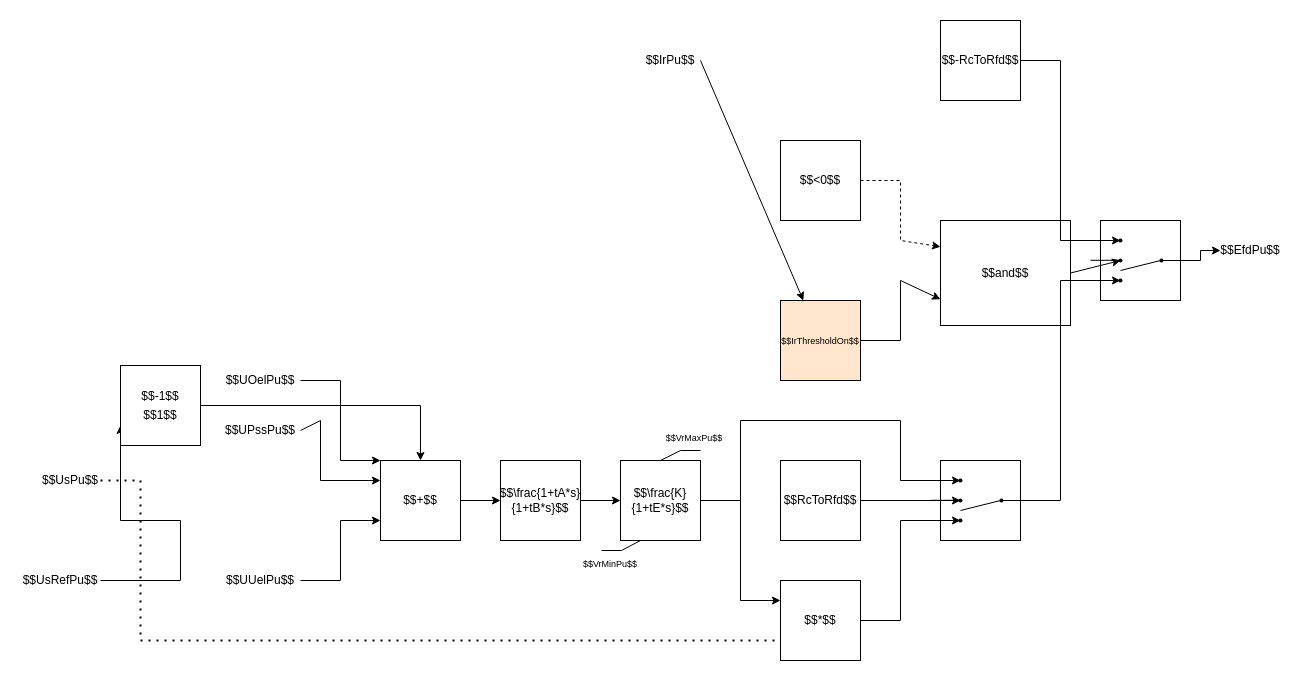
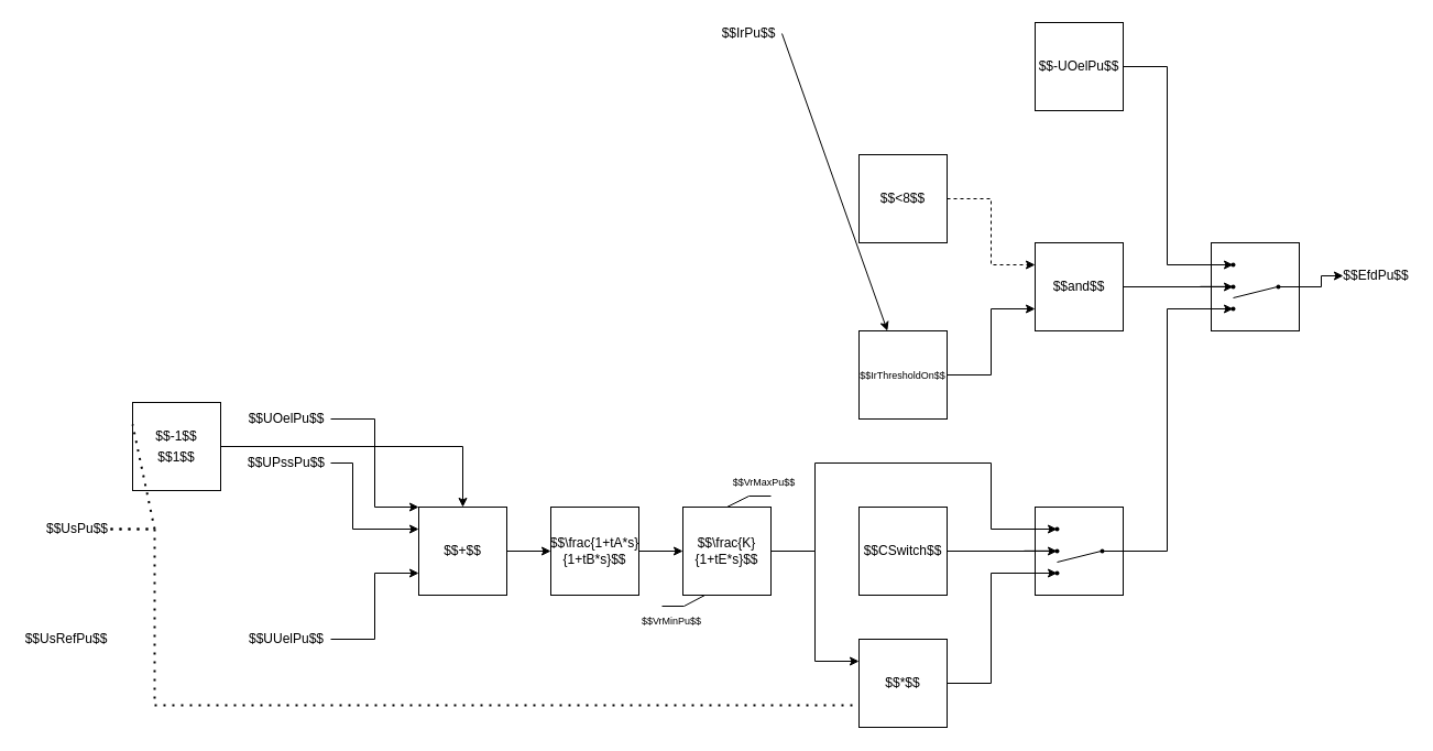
- <mxCell id="67" value="$$IrPu$$" style="text;strokeColor=none;align=center;fillColor=none;html=1;verticalAlign=middle;whiteSpace=wrap;rounded=0;" vertex="1" parent="1"><mxGeometry x="640" y="45" width="60" height="30" as="geometry" /></mxCell>
+ <mxCell id="67" value="$$IrPu$$" style="text;strokeColor=none;align=center;fillColor=none;html=1;verticalAlign=middle;whiteSpace=wrap;rounded=0;" vertex="1" parent="1"><mxGeometry x="650" y="15" width="60" height="30" as="geometry" /></mxCell>
- <mxCell id="48" value="$$-RcToRfd$$" style="rounded=0;whiteSpace=wrap;html=1;" parent="1" vertex="1"><mxGeometry x="940" y="20" width="80" height="80" as="geometry" /></mxCell>
+ <mxCell id="48" value="$$-UOelPu$$" style="rounded=0;whiteSpace=wrap;html=1;" parent="1" vertex="1"><mxGeometry x="940" y="20" width="80" height="80" as="geometry" /></mxCell>
- <mxCell id="47" value="&lt;font style=&quot;font-size: 12px;&quot;&gt;$$&amp;lt;0$$&lt;/font&gt;" style="rounded=0;whiteSpace=wrap;html=1;" parent="1" vertex="1"><mxGeometry x="780" y="140" width="80" height="80" as="geometry" /></mxCell>
+ <mxCell id="47" value="&lt;font style=&quot;font-size: 12px;&quot;&gt;$$&amp;lt;8$$&lt;/font&gt;" style="rounded=0;whiteSpace=wrap;html=1;" parent="1" vertex="1"><mxGeometry x="780" y="140" width="80" height="80" as="geometry" /></mxCell>
- <mxCell id="45" value="$$and$$" style="rounded=0;whiteSpace=wrap;html=1;" parent="1" vertex="1"><mxGeometry x="940" y="220" width="130" height="105" as="geometry" /></mxCell>
+ <mxCell id="45" value="$$and$$" style="rounded=0;whiteSpace=wrap;html=1;" parent="1" vertex="1"><mxGeometry x="940" y="220" width="80" height="80" as="geometry" /></mxCell>
- <mxCell id="46" value="&lt;font style=&quot;font-size: 9px;&quot;&gt;$$IrThresholdOn$$&lt;/font&gt;" style="rounded=0;whiteSpace=wrap;html=1;fillColor=#ffe6cc;" parent="1" vertex="1"><mxGeometry x="780" y="300" width="80" height="80" as="geometry" /></mxCell>
+ <mxCell id="46" value="&lt;font style=&quot;font-size: 9px;&quot;&gt;$$IrThresholdOn$$&lt;/font&gt;" style="rounded=0;whiteSpace=wrap;html=1;" parent="1" vertex="1"><mxGeometry x="780" y="300" width="80" height="80" as="geometry" /></mxCell>
- <mxCell id="62" value="$$UPssPu$$" style="text;strokeColor=none;align=center;fillColor=none;html=1;verticalAlign=middle;whiteSpace=wrap;rounded=0;" vertex="1" parent="1"><mxGeometry x="220" y="415" width="80" height="30" as="geometry" /></mxCell>
+ <mxCell id="62" value="$$UPssPu$$" style="text;strokeColor=none;align=center;fillColor=none;html=1;verticalAlign=middle;whiteSpace=wrap;rounded=0;" vertex="1" parent="1"><mxGeometry x="220" y="405" width="80" height="30" as="geometry" /></mxCell>
+ <mxCell id="60" value="" style="endArrow=none;dashed=1;html=1;dashPattern=1 3;strokeWidth=2;rounded=0;exitX=1;exitY=0.5;exitDx=0;exitDy=0;entryX=0;entryY=0.25;entryDx=0;entryDy=0;" parent="1" source="65" target="4" edge="1"><mxGeometry width="50" height="50" relative="1" as="geometry"><mxPoint x="100" y="420" as="sourcePoint" /><mxPoint x="360" y="580" as="targetPoint" /><Array as="points"><mxPoint x="140" y="480" /></Array></mxGeometry></mxCell>
- <mxCell id="16" value="$$RcToRfd$$" style="rounded=0;whiteSpace=wrap;html=1;" parent="1" vertex="1"><mxGeometry x="780" y="460" width="80" height="80" as="geometry" /></mxCell>
+ <mxCell id="16" value="$$CSwitch$$" style="rounded=0;whiteSpace=wrap;html=1;" parent="1" vertex="1"><mxGeometry x="780" y="460" width="80" height="80" as="geometry" /></mxCell>
- <mxCell id="2" style="edgeStyle=orthogonalEdgeStyle;rounded=0;orthogonalLoop=1;jettySize=auto;html=1;exitX=1;exitY=0.5;exitDx=0;exitDy=0;entryX=0;entryY=0.75;entryDx=0;entryDy=0;" parent="1" source="66" target="4" edge="1"><mxGeometry relative="1" as="geometry"><Array as="points"><mxPoint y="580" x="180" /><mxPoint y="520" x="180" /></Array><mxPoint x="100" y="580" as="sourcePoint" /></mxGeometry></mxCell>
